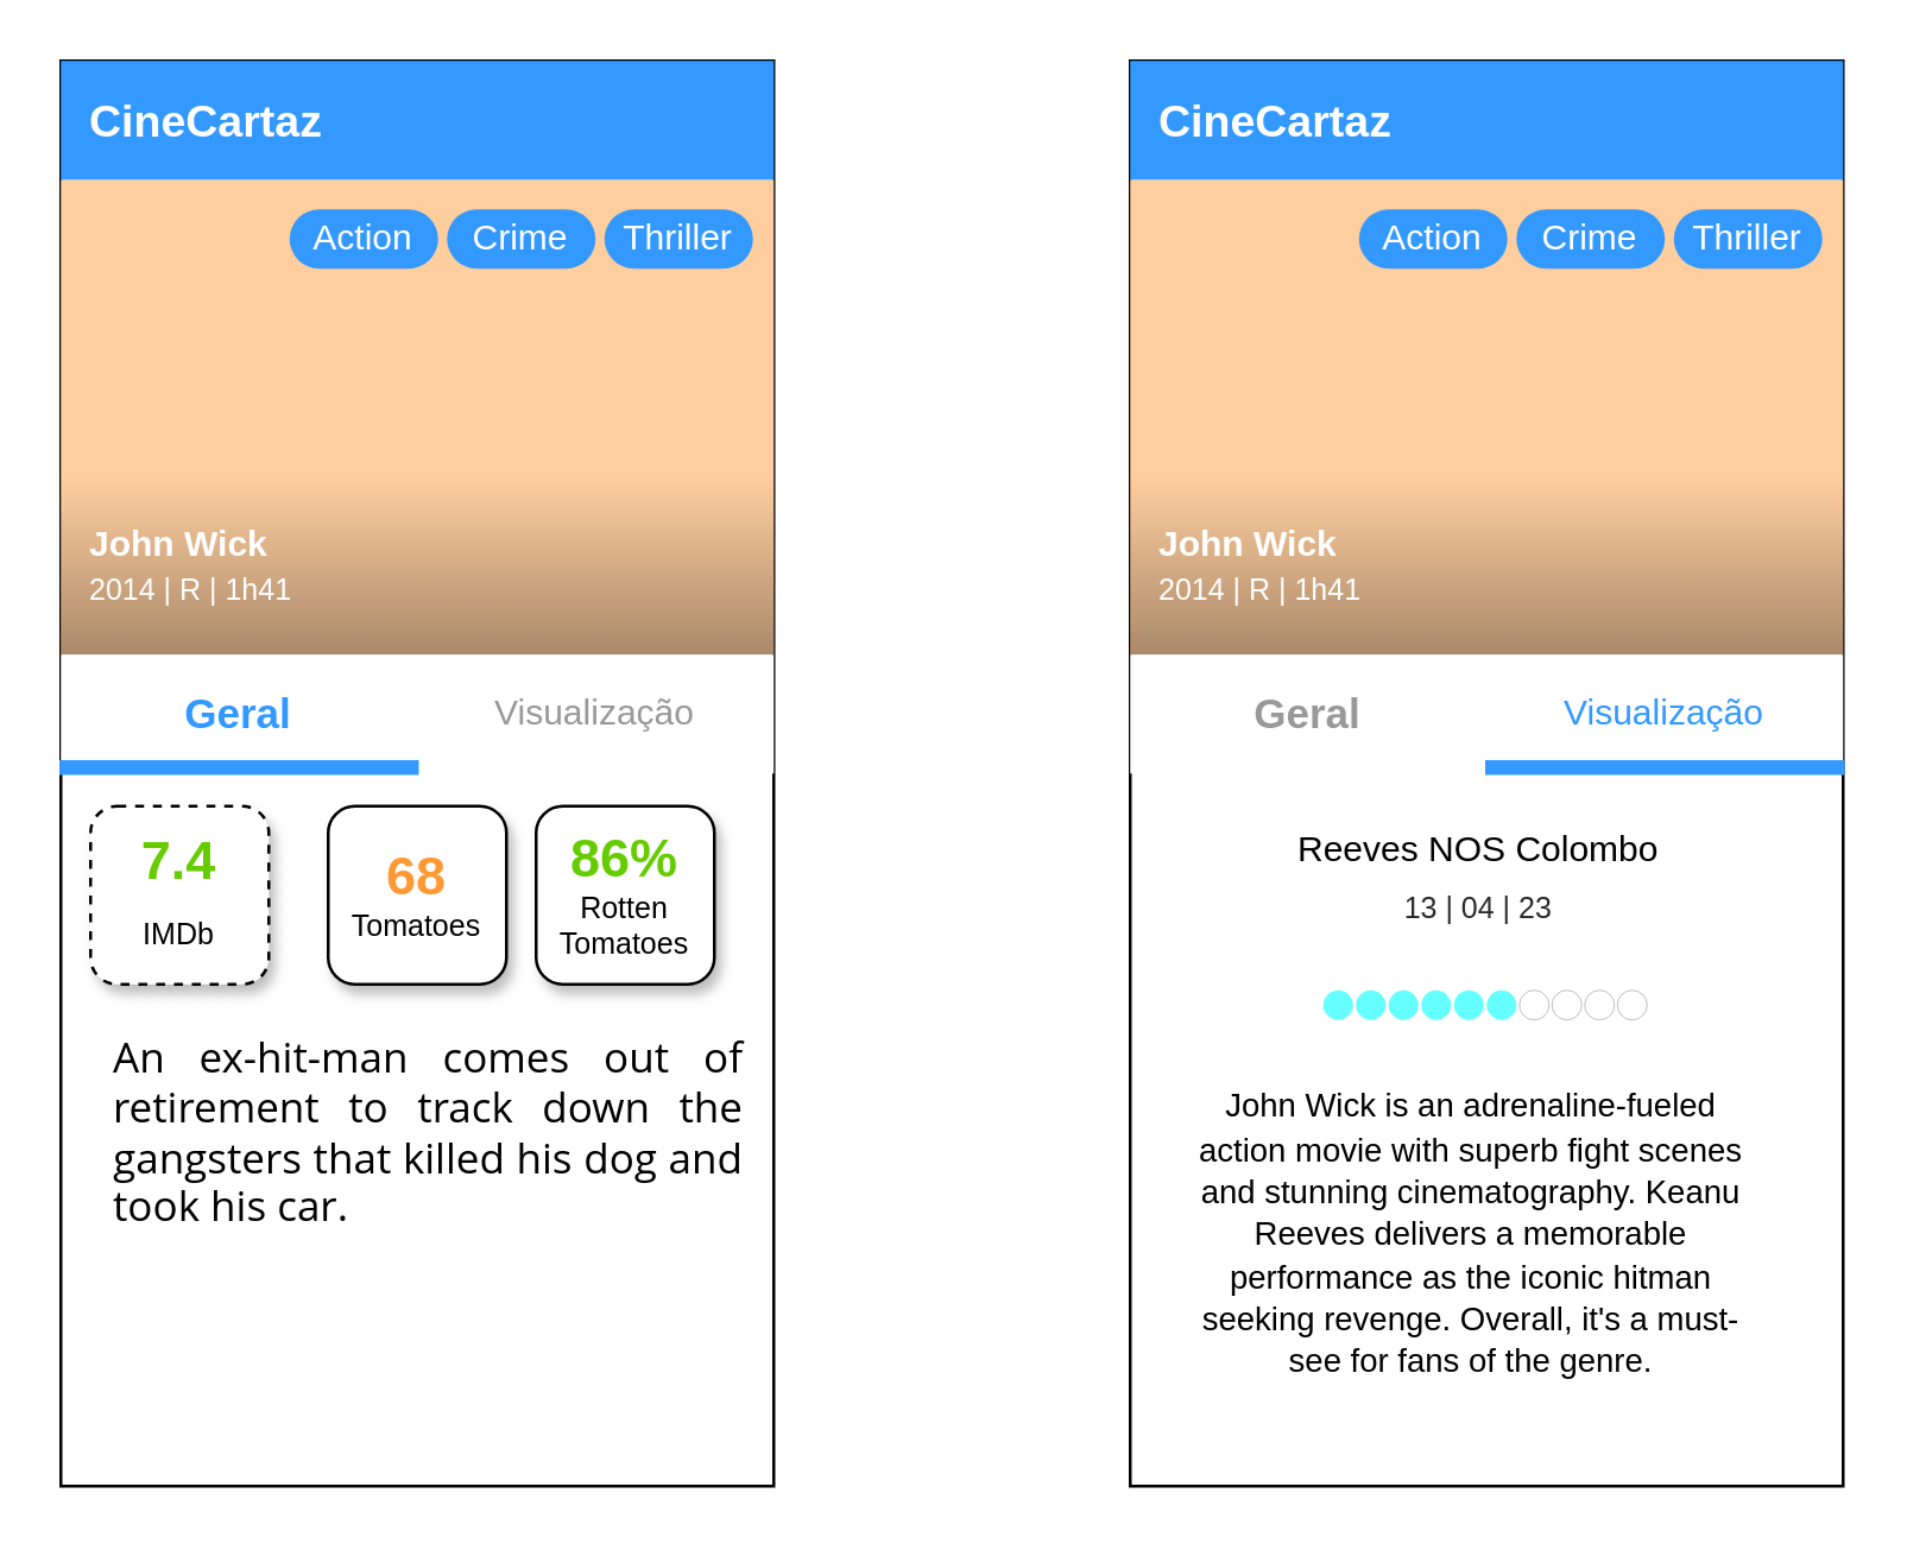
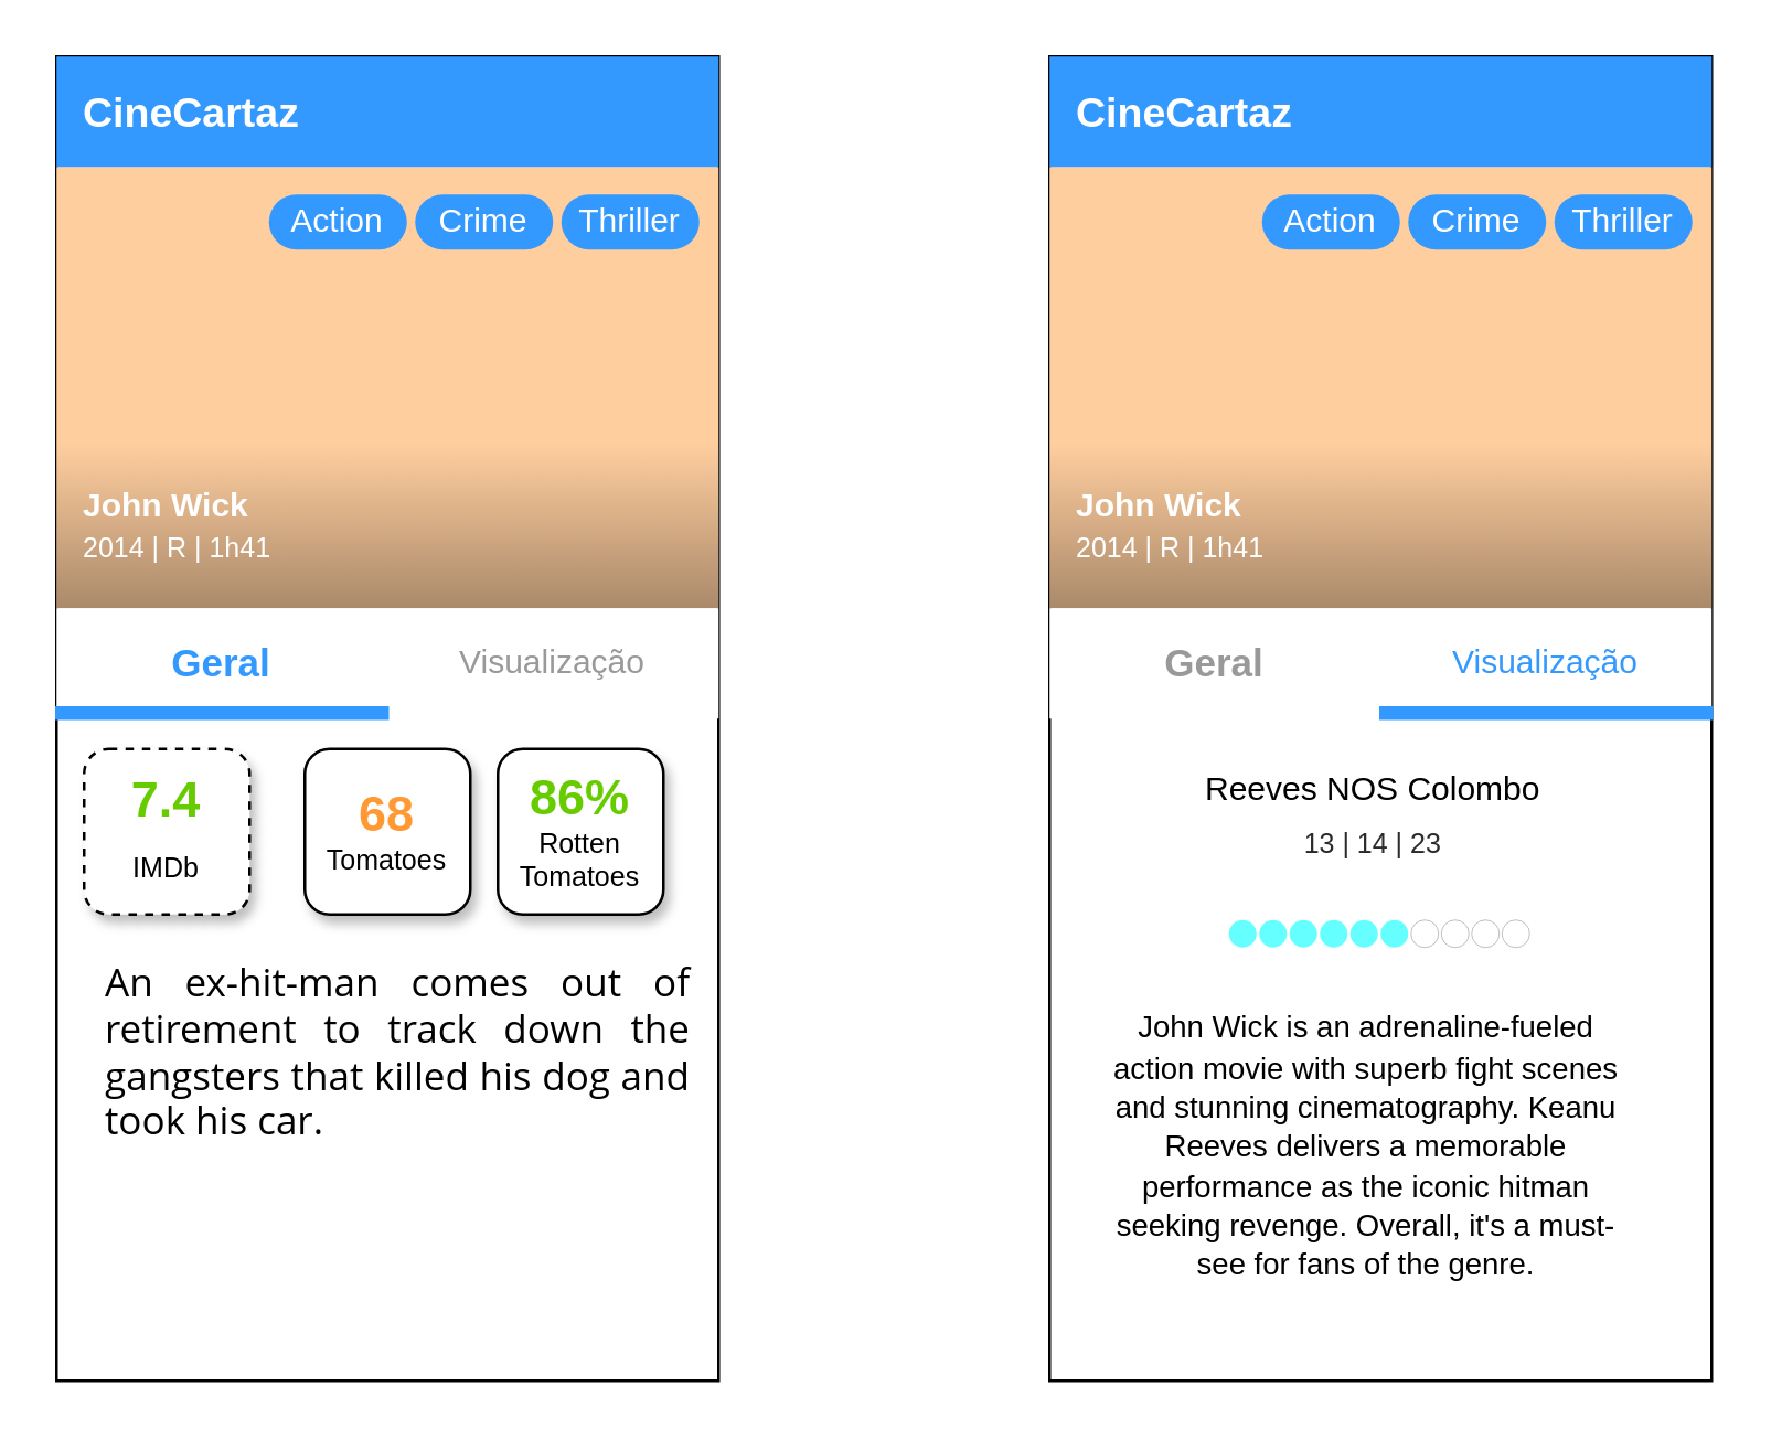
- <mxCell id="27" value="&lt;font color=&quot;#2b2b2b&quot; style=&quot;font-size: 10px;&quot;&gt;13 | 04 | 23&lt;/font&gt;" style="text;html=1;strokeColor=none;fillColor=none;align=center;verticalAlign=middle;whiteSpace=wrap;rounded=0;" parent="1" vertex="1"><mxGeometry x="405" y="290" width="185" height="30" as="geometry" /></mxCell>
+ <mxCell id="27" value="&lt;font color=&quot;#2b2b2b&quot; style=&quot;font-size: 10px;&quot;&gt;13 | 14 | 23&lt;/font&gt;" style="text;html=1;strokeColor=none;fillColor=none;align=center;verticalAlign=middle;whiteSpace=wrap;rounded=0;" parent="1" vertex="1"><mxGeometry x="405" y="290" width="185" height="30" as="geometry" /></mxCell>
